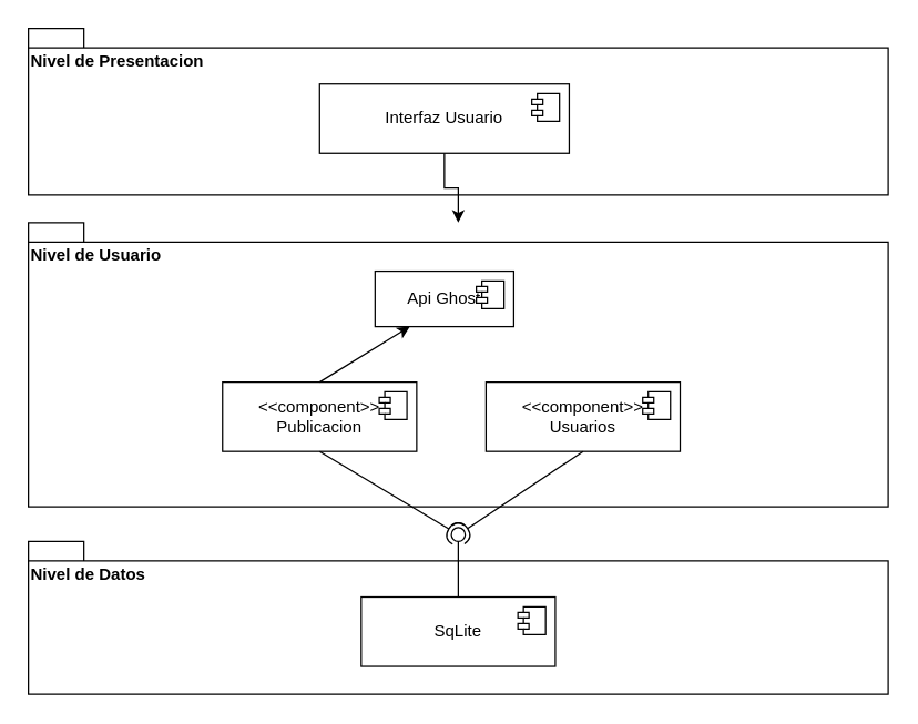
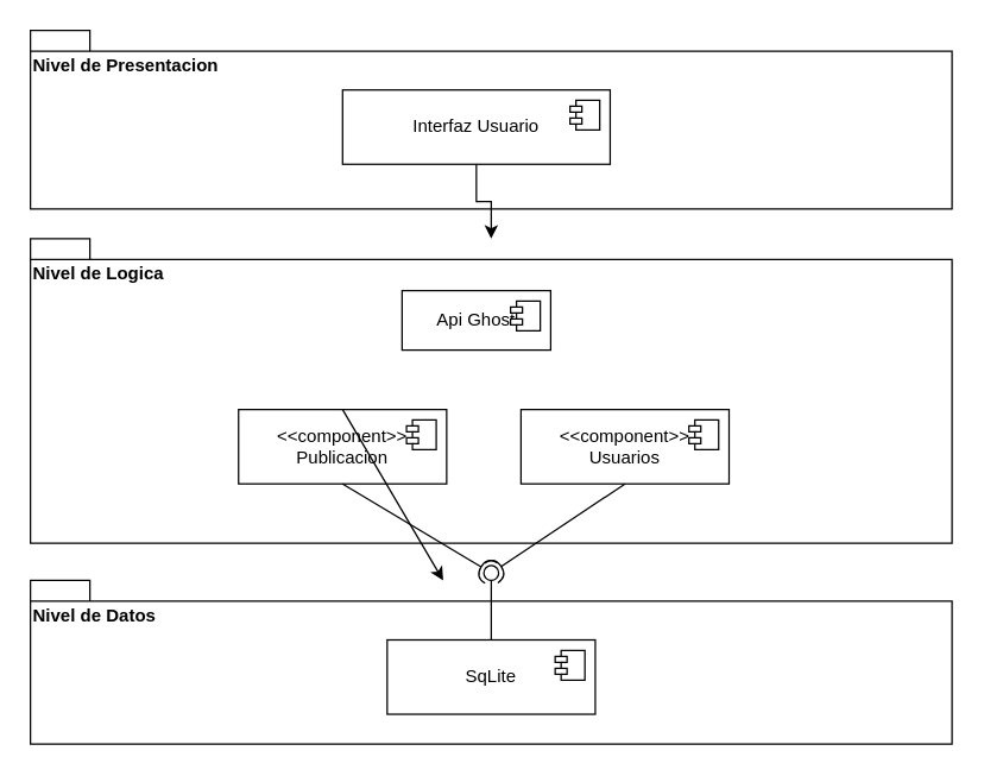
- <mxCell id="3" value="Nivel de Usuario" style="shape=folder;fontStyle=1;spacingTop=10;tabWidth=40;tabHeight=14;tabPosition=left;html=1;whiteSpace=wrap;align=left;verticalAlign=top;" vertex="1" parent="1"><mxGeometry x="20" y="160" width="620" height="205" as="geometry" /></mxCell>
+ <mxCell id="3" value="Nivel de Logica" style="shape=folder;fontStyle=1;spacingTop=10;tabWidth=40;tabHeight=14;tabPosition=left;html=1;whiteSpace=wrap;align=left;verticalAlign=top;" vertex="1" parent="1"><mxGeometry x="20" y="160" width="620" height="205" as="geometry" /></mxCell>
- <mxCell id="14" value="" style="endArrow=classic;html=1;rounded=0;entryX=0.25;entryY=1;entryDx=0;entryDy=0;exitX=0.5;exitY=0;exitDx=0;exitDy=0;" edge="1" parent="1" source="10" target="5"><mxGeometry width="50" height="50" relative="1" as="geometry"><mxPoint x="210" y="295" as="sourcePoint" /><mxPoint x="260" y="245" as="targetPoint" /></mxGeometry></mxCell>
+ <mxCell id="14" value="" style="endArrow=classic;html=1;rounded=0;exitX=0.5;exitY=0;exitDx=0;exitDy=0;" edge="1" parent="1" source="10" target="4"><mxGeometry width="50" height="50" relative="1" as="geometry"><mxPoint x="210" y="295" as="sourcePoint" /><mxPoint x="260" y="245" as="targetPoint" /></mxGeometry></mxCell>
